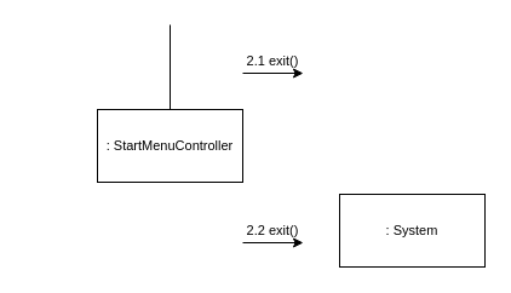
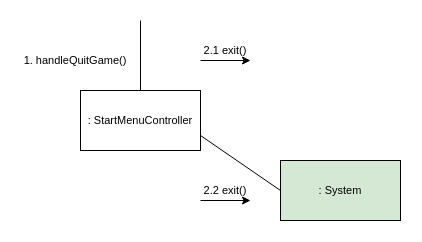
+ <mxCell id="3" value="1. handleQuitGame()" style="text;html=1;strokeColor=none;fillColor=none;align=center;verticalAlign=middle;whiteSpace=wrap;rounded=0;fontSize=11;" vertex="1" parent="1"><mxGeometry x="20" y="50" width="110" height="20" as="geometry" /></mxCell>
+ <mxCell id="6" value="" style="endArrow=none;html=1;fontSize=11;entryX=0;entryY=0.5;entryDx=0;entryDy=0;exitX=1;exitY=0.75;exitDx=0;exitDy=0;" edge="1" parent="1" source="2" target="5"><mxGeometry width="50" height="50" relative="1" as="geometry"><mxPoint x="190" y="220" as="sourcePoint" /><mxPoint x="240" y="170" as="targetPoint" /></mxGeometry></mxCell>
- <mxCell id="5" value=": System" style="rounded=0;whiteSpace=wrap;html=1;fontSize=11;" vertex="1" parent="1"><mxGeometry x="280" y="160" width="120" height="60" as="geometry" /></mxCell>
+ <mxCell id="5" value=": System" style="rounded=0;whiteSpace=wrap;html=1;fontSize=11;fillColor=#d5e8d4;" vertex="1" parent="1"><mxGeometry x="280" y="160" width="120" height="60" as="geometry" /></mxCell>
